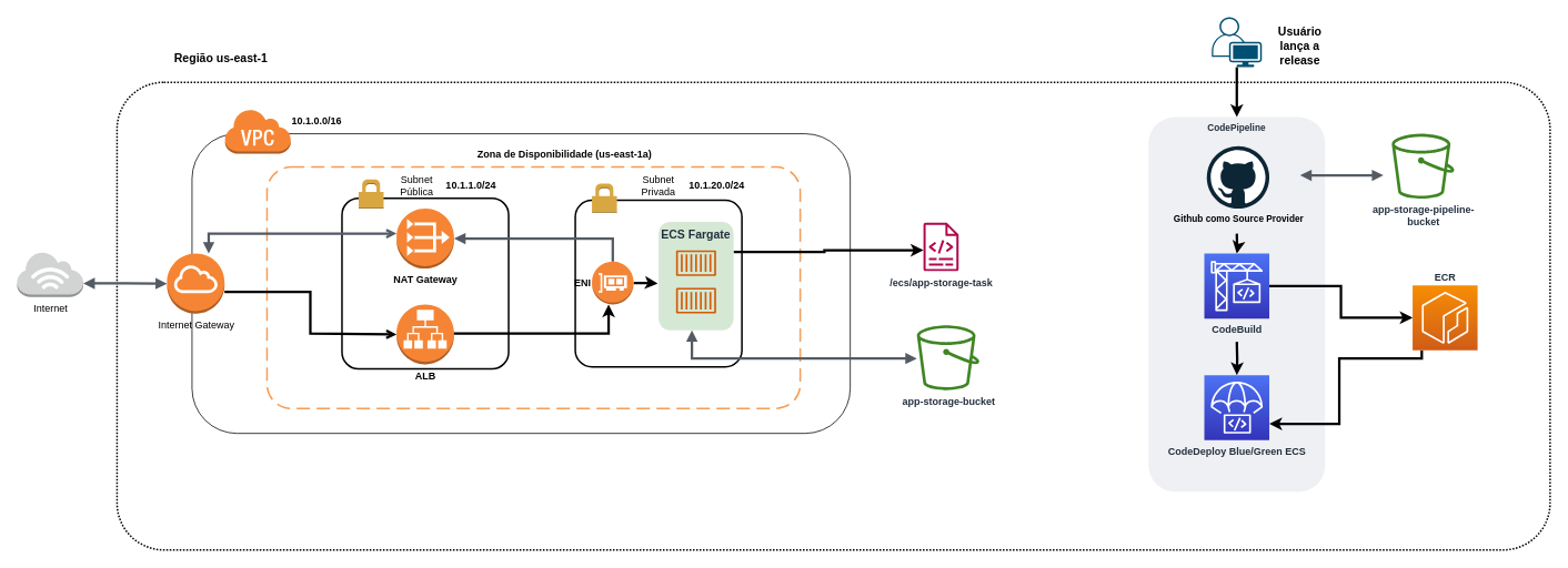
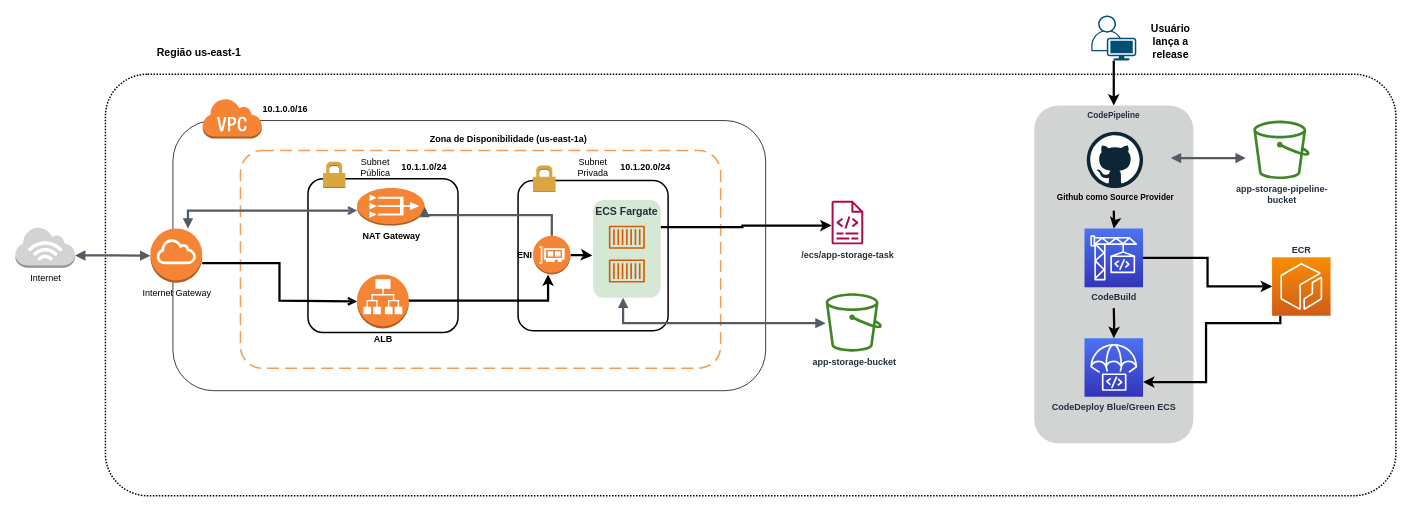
- <mxCell id="3" value="CodePipeline" style="fillColor=#EFF0F3;strokeColor=none;dashed=0;verticalAlign=top;fontStyle=1;fontColor=#232F3D;rounded=1;fontSize=11;" vertex="1" parent="1"><mxGeometry x="1378" y="140" width="212" height="450" as="geometry" /></mxCell>
+ <mxCell id="3" value="CodePipeline" style="fillColor=#d2d3d3;strokeColor=none;dashed=0;verticalAlign=top;fontStyle=1;fontColor=#232F3D;rounded=1;fontSize=11;" vertex="1" parent="1"><mxGeometry x="1378" y="140" width="212" height="450" as="geometry" /></mxCell>
- <mxCell id="10" value="&lt;div&gt;NAT Gateway&lt;/div&gt;&lt;div&gt;&lt;br&gt;&lt;/div&gt;" style="outlineConnect=0;dashed=0;verticalLabelPosition=bottom;verticalAlign=top;align=center;html=1;shape=mxgraph.aws3.vpc_nat_gateway;fillColor=#F58534;gradientColor=none;fontStyle=1" vertex="1" parent="1"><mxGeometry x="475.5" y="250" width="69" height="72" as="geometry" /></mxCell>
+ <mxCell id="10" value="&lt;div&gt;NAT Gateway&lt;/div&gt;&lt;div&gt;&lt;br&gt;&lt;/div&gt;" style="outlineConnect=0;dashed=0;verticalLabelPosition=bottom;verticalAlign=top;align=center;html=1;shape=mxgraph.aws3.vpc_nat_gateway;fillColor=#F58534;gradientColor=none;fontStyle=1" vertex="1" parent="1"><mxGeometry x="475.5" y="250" width="90" height="50" as="geometry" /></mxCell>
